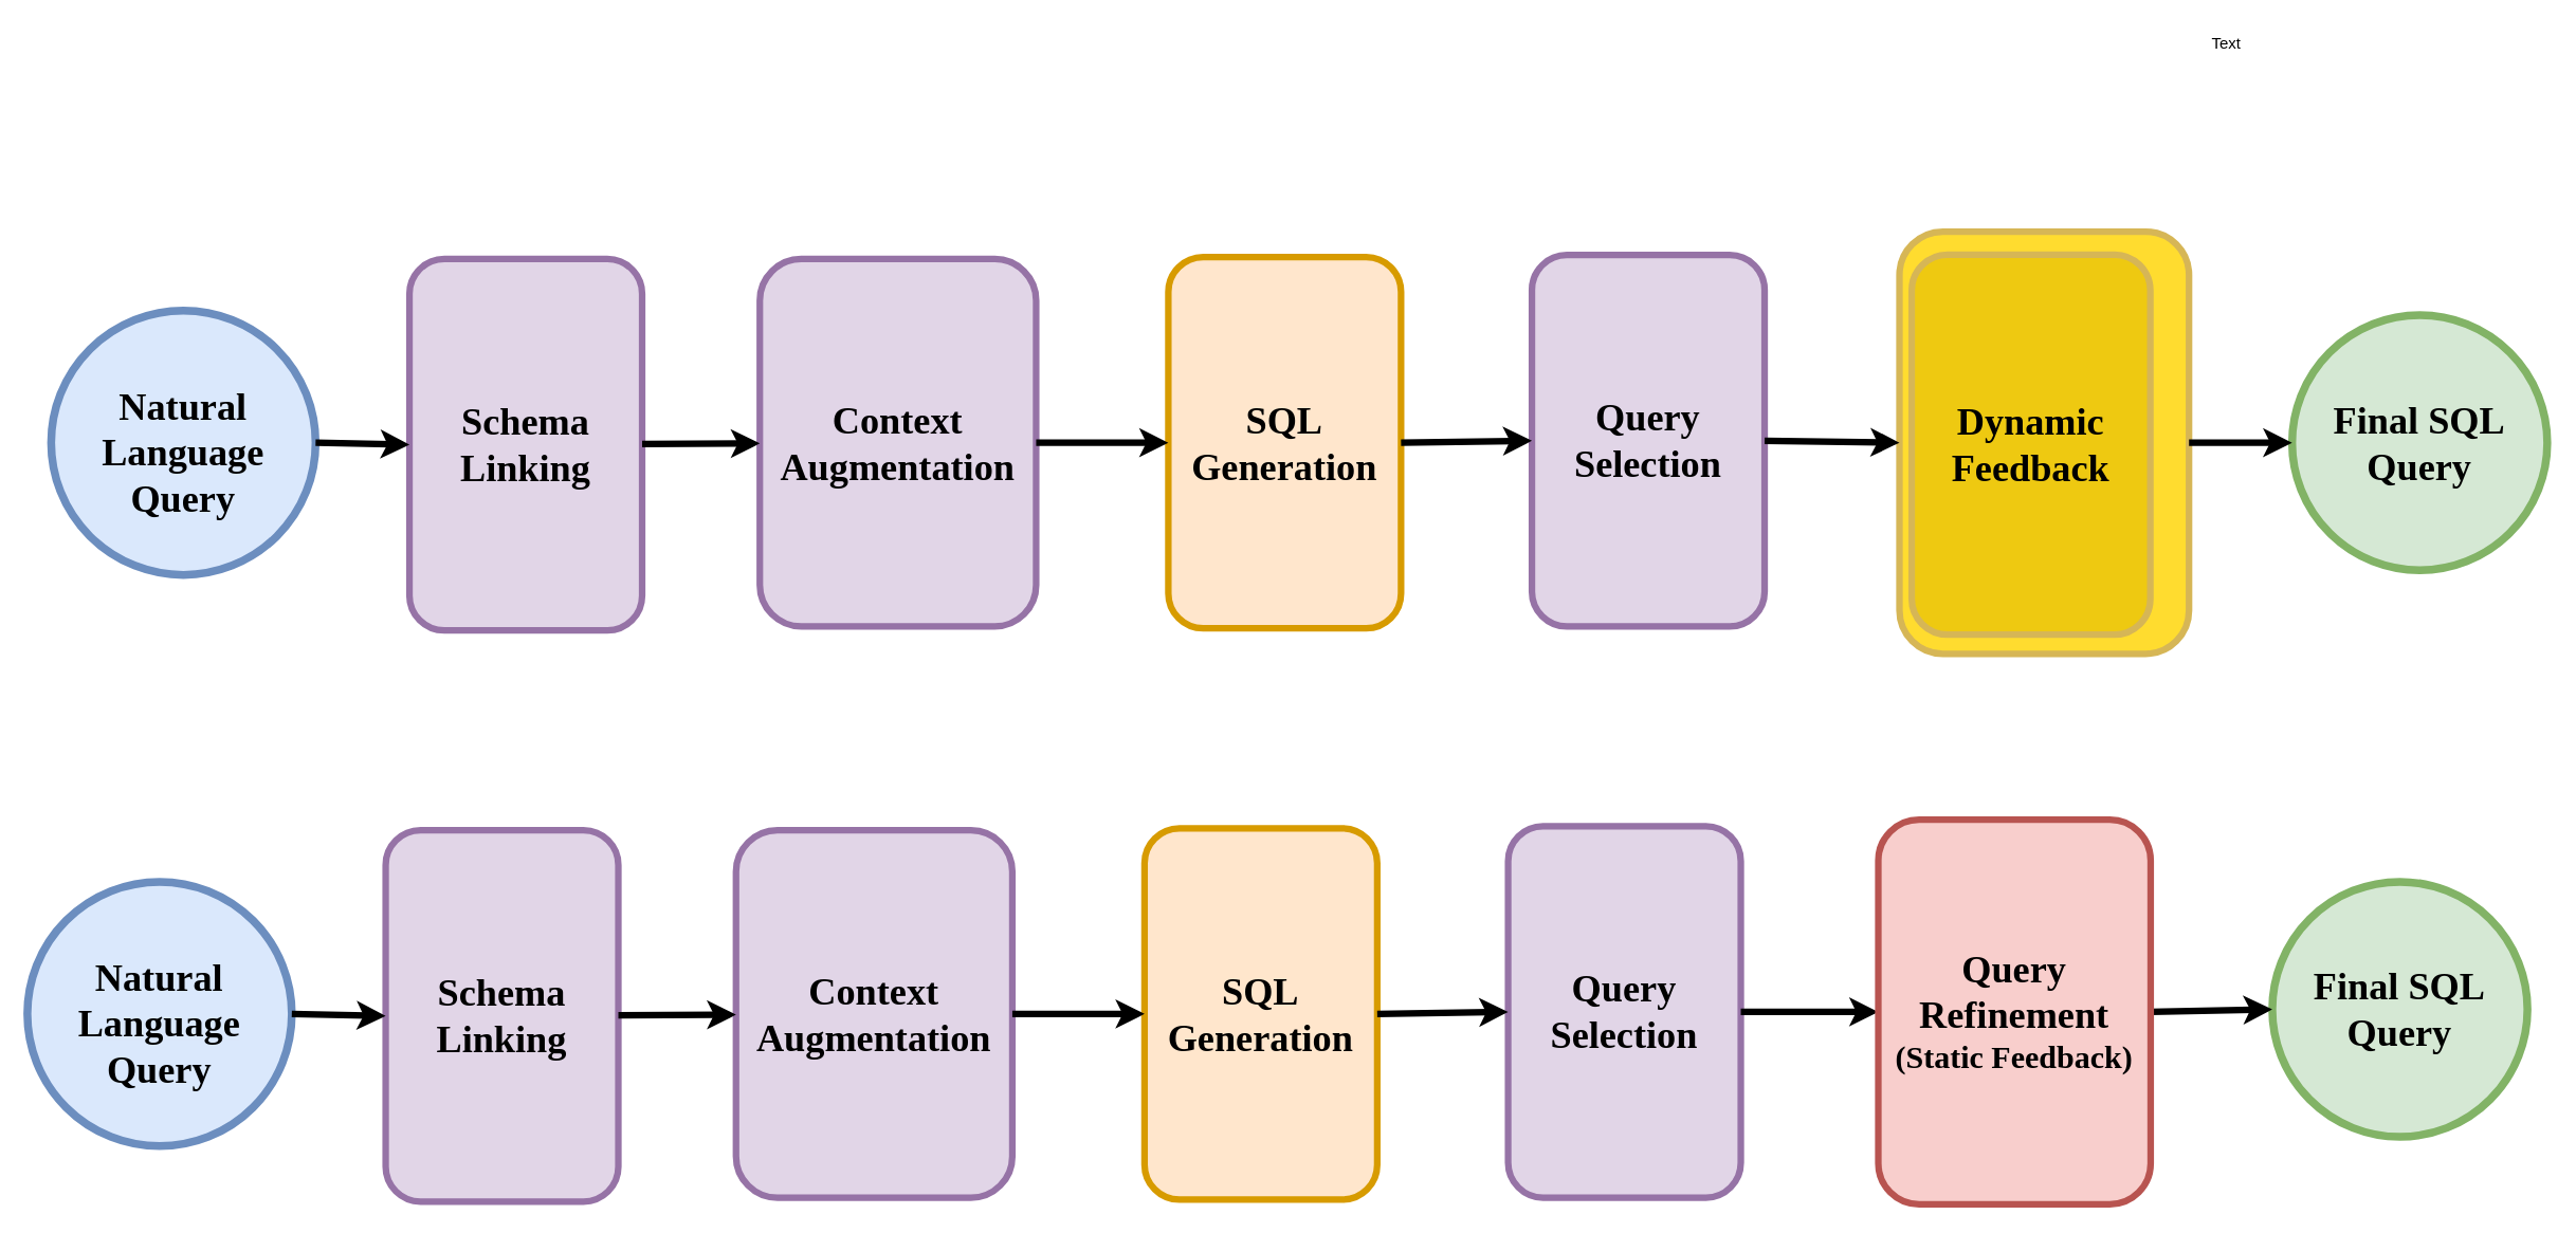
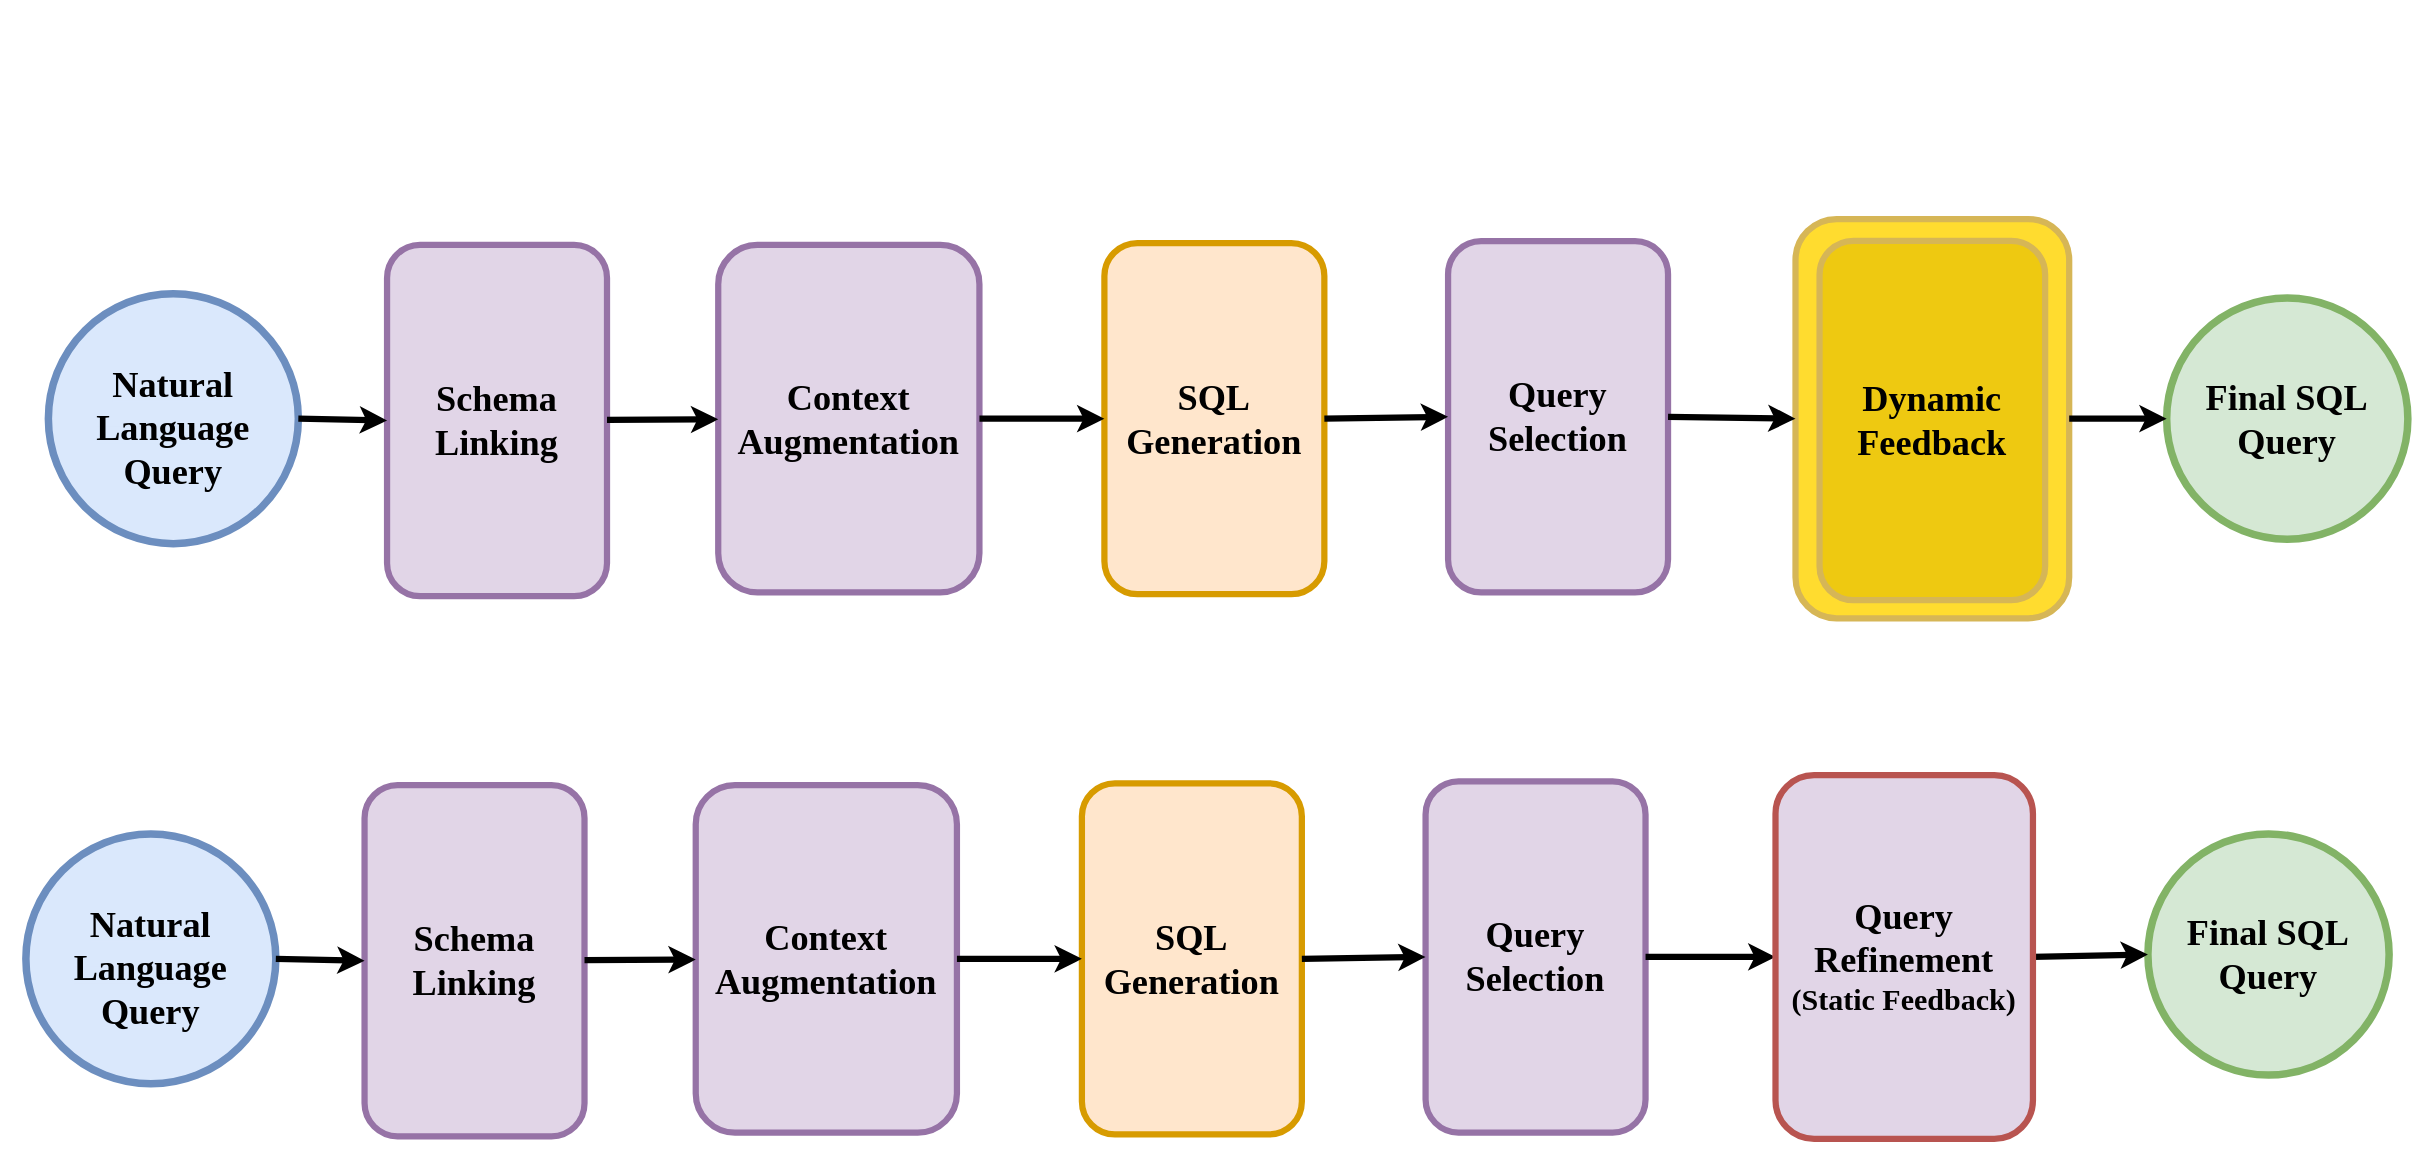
- <mxCell id="29" value="Text" style="text;html=1;align=center;verticalAlign=middle;resizable=0;points=[];autosize=1;strokeColor=none;fillColor=none;" vertex="1" parent="1"><mxGeometry x="1663" y="20" width="40" height="26" as="geometry" /></mxCell>
- <mxCell id="15" value="&lt;font face=&quot;Nunito&quot;&gt;&lt;span style=&quot;font-size: 29px;&quot;&gt;&lt;b&gt;Dynamic Feedback&lt;/b&gt;&lt;/span&gt;&lt;/font&gt;" style="rounded=1;whiteSpace=wrap;html=1;strokeWidth=5;fillColor=light-dark(#eec911, #573900);strokeColor=#d6b656;" parent="1" vertex="1"><mxGeometry x="1445.25" y="192.25" width="180.5" height="287.5" as="geometry" /></mxCell>
+ <mxCell id="15" value="&lt;font face=&quot;Nunito&quot;&gt;&lt;span style=&quot;font-size: 29px;&quot;&gt;&lt;b&gt;Dynamic Feedback&lt;/b&gt;&lt;/span&gt;&lt;/font&gt;" style="rounded=1;whiteSpace=wrap;html=1;strokeWidth=5;fillColor=light-dark(#eec911, #573900);strokeColor=#d6b656;" parent="1" vertex="1"><mxGeometry x="1455.25" y="192.25" width="180.5" height="287.5" as="geometry" /></mxCell>
- <mxCell id="28" value="&lt;font face=&quot;Nunito&quot;&gt;&lt;span style=&quot;font-size: 29px;&quot;&gt;&lt;b&gt;Query Refinement&lt;/b&gt;&lt;/span&gt;&lt;/font&gt;&lt;div&gt;&lt;font style=&quot;font-size: 24px;&quot; face=&quot;Nunito&quot;&gt;&lt;b style=&quot;&quot;&gt;(Static Feedback)&lt;/b&gt;&lt;/font&gt;&lt;/div&gt;" style="rounded=1;whiteSpace=wrap;html=1;strokeWidth=5;fillColor=#f8cecc;strokeColor=#b85450;" parent="1" vertex="1"><mxGeometry x="1420" y="619.75" width="206" height="291" as="geometry" /></mxCell>
+ <mxCell id="28" value="&lt;font face=&quot;Nunito&quot;&gt;&lt;span style=&quot;font-size: 29px;&quot;&gt;&lt;b&gt;Query Refinement&lt;/b&gt;&lt;/span&gt;&lt;/font&gt;&lt;div&gt;&lt;font style=&quot;font-size: 24px;&quot; face=&quot;Nunito&quot;&gt;&lt;b style=&quot;&quot;&gt;(Static Feedback)&lt;/b&gt;&lt;/font&gt;&lt;/div&gt;" style="rounded=1;whiteSpace=wrap;html=1;strokeWidth=5;fillColor=#e1d5e7;strokeColor=#b85450;" parent="1" vertex="1"><mxGeometry x="1420" y="619.75" width="206" height="291" as="geometry" /></mxCell>
